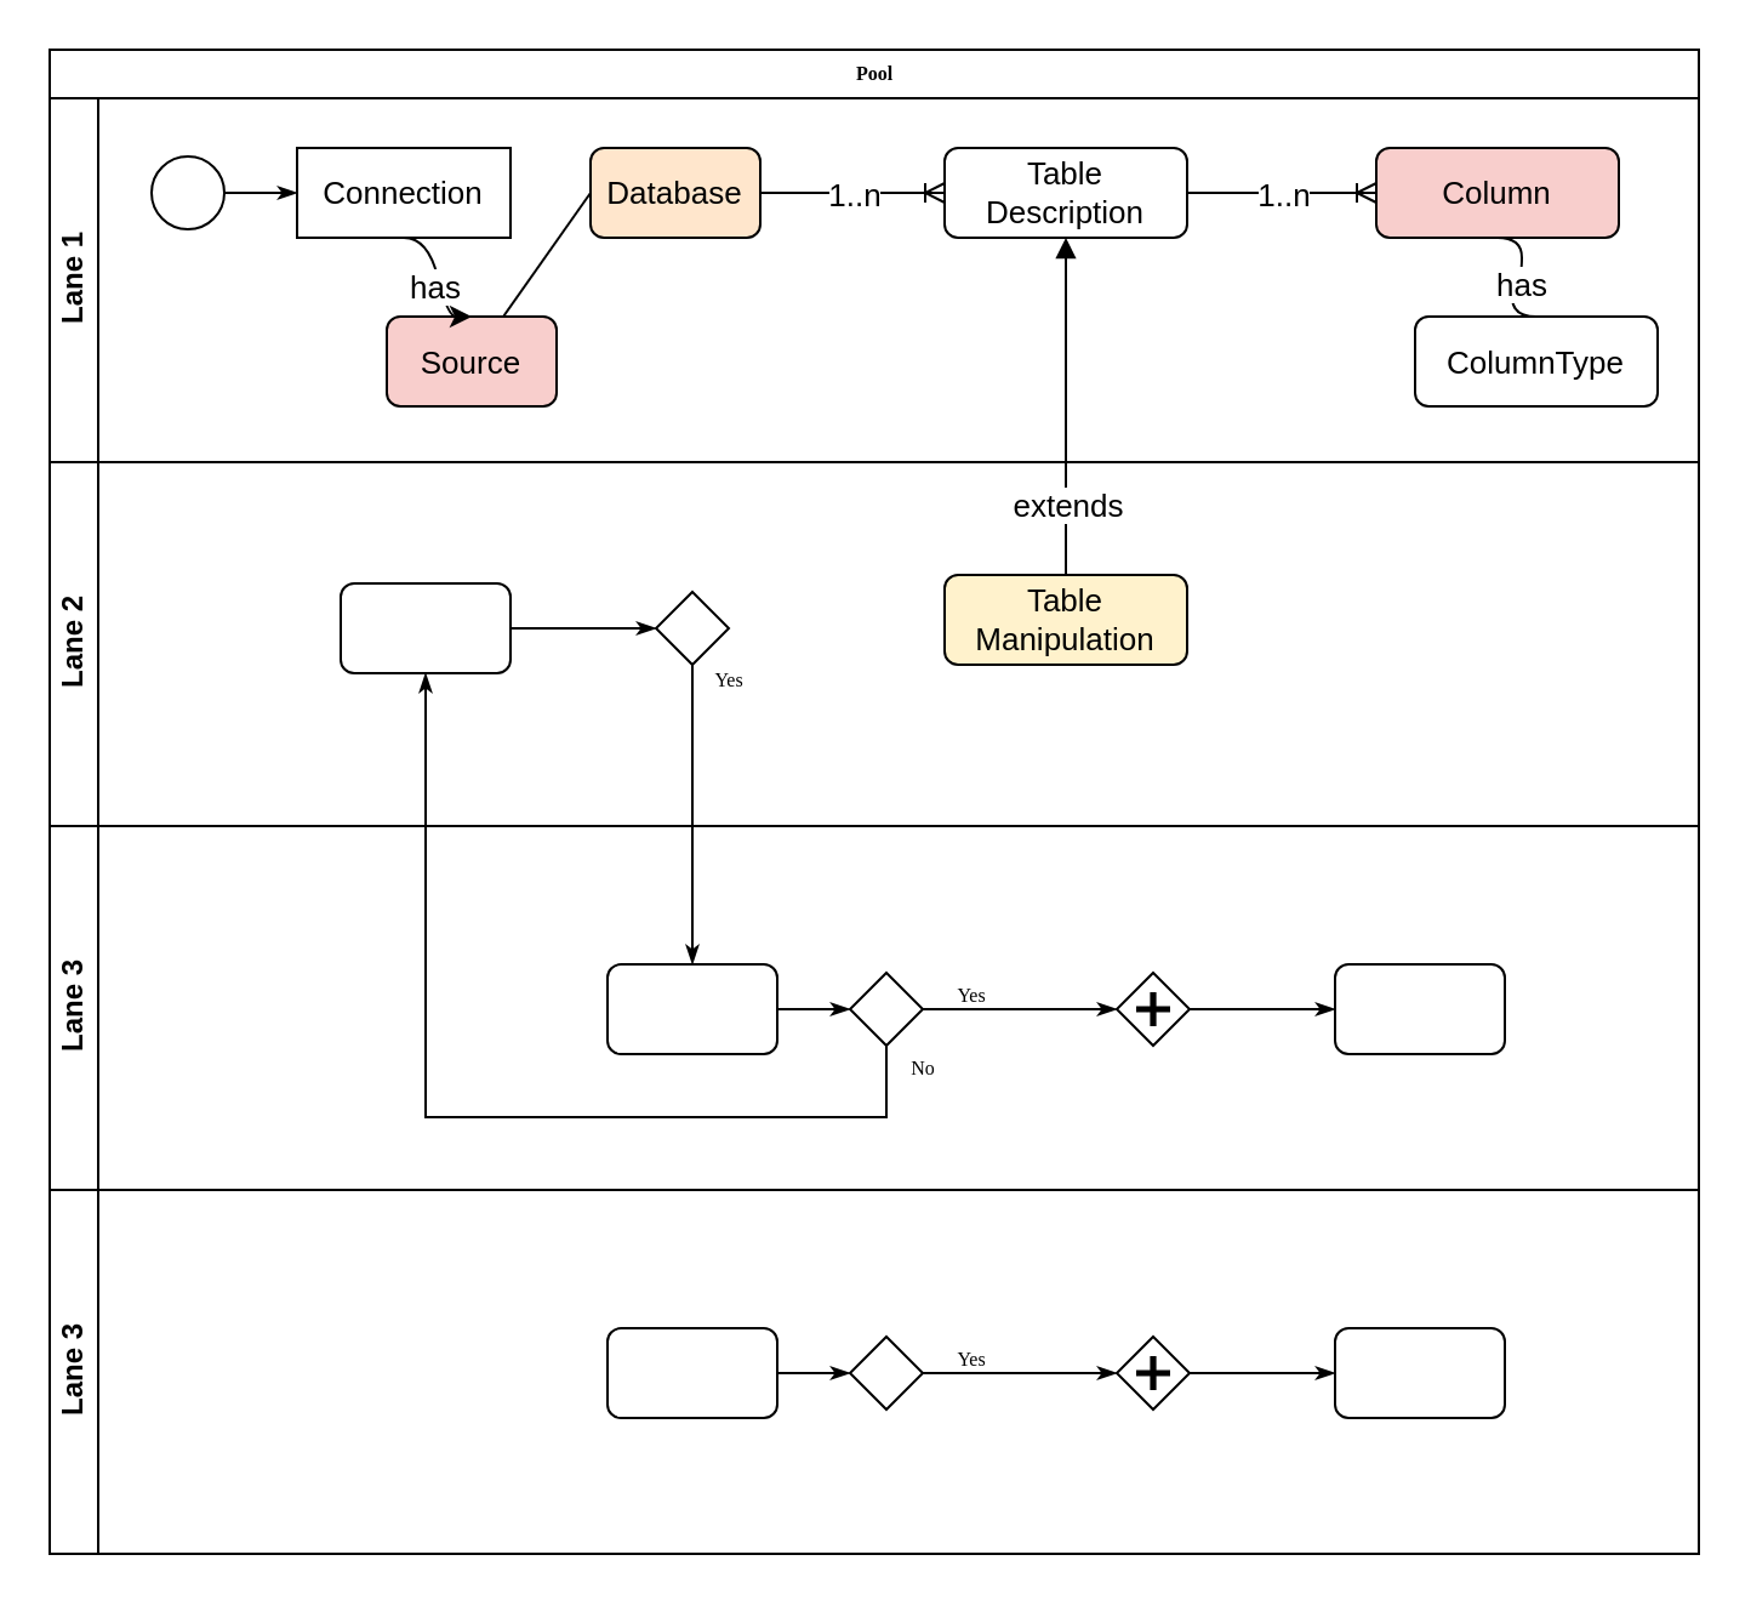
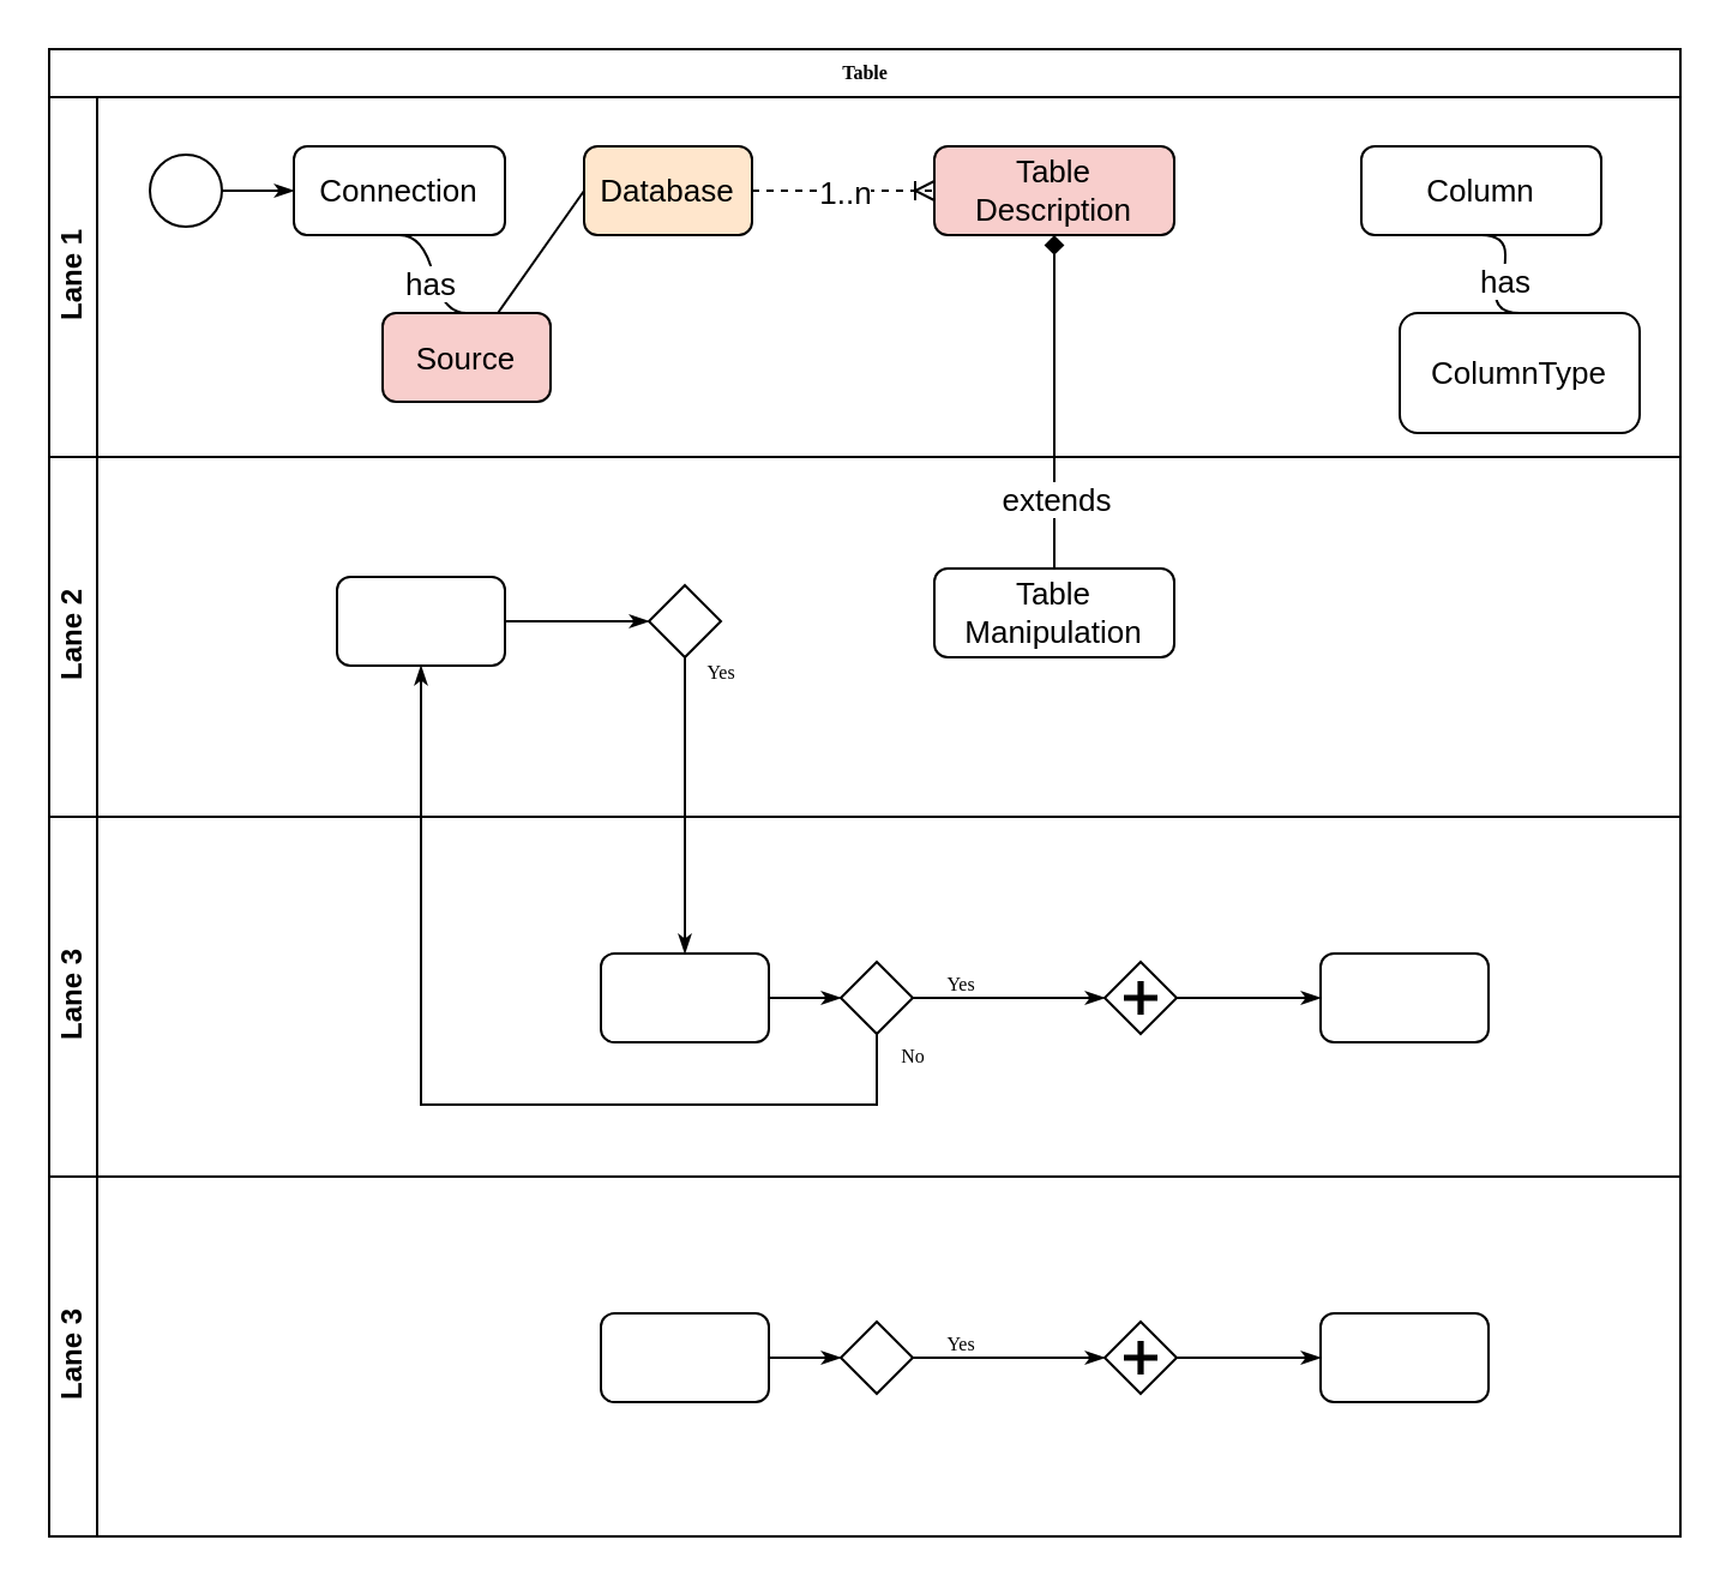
- <mxCell id="2" value="Pool" style="swimlane;html=1;childLayout=stackLayout;horizontal=1;startSize=20;horizontalStack=0;rounded=0;shadow=0;labelBackgroundColor=none;strokeWidth=1;fontFamily=Verdana;fontSize=8;align=center;" parent="1" vertex="1"><mxGeometry x="20" y="20" width="680" height="620" as="geometry" /></mxCell>
+ <mxCell id="2" value="Table" style="swimlane;html=1;childLayout=stackLayout;horizontal=1;startSize=20;horizontalStack=0;rounded=0;shadow=0;labelBackgroundColor=none;strokeWidth=1;fontFamily=Verdana;fontSize=8;align=center;" parent="1" vertex="1"><mxGeometry x="20" y="20" width="680" height="620" as="geometry" /></mxCell>
- <mxCell id="6" value="&lt;font style=&quot;font-size: 13px&quot; face=&quot;Helvetica&quot;&gt;Connection&lt;/font&gt;" style="whiteSpace=wrap;html=1;shadow=0;labelBackgroundColor=none;strokeWidth=1;fontFamily=Verdana;fontSize=8;align=center;rounded=0;" parent="3" vertex="1"><mxGeometry x="102" y="20.5" width="88" height="37" as="geometry" /></mxCell>
+ <mxCell id="6" value="&lt;font style=&quot;font-size: 13px&quot; face=&quot;Helvetica&quot;&gt;Connection&lt;/font&gt;" style="rounded=1;whiteSpace=wrap;html=1;shadow=0;labelBackgroundColor=none;strokeWidth=1;fontFamily=Verdana;fontSize=8;align=center;" parent="3" vertex="1"><mxGeometry x="102" y="20.5" width="88" height="37" as="geometry" /></mxCell>
- <mxCell id="17" value="" style="endArrow=ERoneToMany;html=1;rounded=0;fontFamily=Helvetica;fontSize=13;exitX=1;exitY=0.5;exitDx=0;exitDy=0;entryX=0;entryY=0.5;entryDx=0;entryDy=0;endFill=0;" edge="1" parent="3" source="10" target="11"><mxGeometry relative="1" as="geometry"><mxPoint x="329" y="38.5" as="sourcePoint" /><mxPoint x="399" y="39" as="targetPoint" /></mxGeometry></mxCell>
+ <mxCell id="17" value="" style="endArrow=ERoneToMany;html=1;rounded=0;fontFamily=Helvetica;fontSize=13;exitX=1;exitY=0.5;exitDx=0;exitDy=0;entryX=0;entryY=0.5;entryDx=0;entryDy=0;endFill=0;dashed=1;" edge="1" parent="3" source="10" target="11"><mxGeometry relative="1" as="geometry"><mxPoint x="329" y="38.5" as="sourcePoint" /><mxPoint x="399" y="39" as="targetPoint" /></mxGeometry></mxCell>
- <mxCell id="11" value="&lt;font style=&quot;font-size: 13px&quot; face=&quot;Helvetica&quot;&gt;Table&lt;br&gt;Description&lt;br&gt;&lt;/font&gt;" style="rounded=1;whiteSpace=wrap;html=1;shadow=0;labelBackgroundColor=none;strokeWidth=1;fontFamily=Verdana;fontSize=8;align=center;" vertex="1" parent="3"><mxGeometry x="369" y="20.5" width="100" height="37" as="geometry" /></mxCell>
+ <mxCell id="11" value="&lt;font style=&quot;font-size: 13px&quot; face=&quot;Helvetica&quot;&gt;Table&lt;br&gt;Description&lt;br&gt;&lt;/font&gt;" style="rounded=1;whiteSpace=wrap;html=1;shadow=0;labelBackgroundColor=none;strokeWidth=1;fontFamily=Verdana;fontSize=8;align=center;fillColor=#f8cecc;" vertex="1" parent="3"><mxGeometry x="369" y="20.5" width="100" height="37" as="geometry" /></mxCell>
- <mxCell id="19" value="" style="endArrow=ERoneToMany;html=1;rounded=0;fontFamily=Helvetica;fontSize=13;exitX=1;exitY=0.5;exitDx=0;exitDy=0;endFill=0;entryX=0;entryY=0.5;entryDx=0;entryDy=0;" edge="1" parent="3" source="11" target="12"><mxGeometry relative="1" as="geometry"><mxPoint x="509" y="38.5" as="sourcePoint" /><mxPoint x="529" y="39" as="targetPoint" /></mxGeometry></mxCell>
- <mxCell id="20" value="1..n" style="edgeLabel;resizable=0;html=1;align=center;verticalAlign=middle;fontFamily=Helvetica;fontSize=13;" connectable="0" vertex="1" parent="19"><mxGeometry relative="1" as="geometry" /></mxCell>
- <mxCell id="12" value="&lt;font style=&quot;font-size: 13px&quot; face=&quot;Helvetica&quot;&gt;Column&lt;br&gt;&lt;/font&gt;" style="rounded=1;whiteSpace=wrap;html=1;shadow=0;labelBackgroundColor=none;strokeWidth=1;fontFamily=Verdana;fontSize=8;align=center;fillColor=#f8cecc;" vertex="1" parent="3"><mxGeometry x="547" y="20.5" width="100" height="37" as="geometry" /></mxCell>
+ <mxCell id="12" value="&lt;font style=&quot;font-size: 13px&quot; face=&quot;Helvetica&quot;&gt;Column&lt;br&gt;&lt;/font&gt;" style="rounded=1;whiteSpace=wrap;html=1;shadow=0;labelBackgroundColor=none;strokeWidth=1;fontFamily=Verdana;fontSize=8;align=center;" vertex="1" parent="3"><mxGeometry x="547" y="20.5" width="100" height="37" as="geometry" /></mxCell>
- <mxCell id="44" value="" style="endArrow=block;html=1;rounded=0;fontFamily=Helvetica;fontSize=13;exitX=0.5;exitY=0;exitDx=0;exitDy=0;entryX=0.5;entryY=1;entryDx=0;entryDy=0;endFill=1;" edge="1" parent="2" source="25" target="11"><mxGeometry width="50" height="50" relative="1" as="geometry"><mxPoint x="452" y="186.5" as="sourcePoint" /><mxPoint x="489" y="140" as="targetPoint" /></mxGeometry></mxCell>
+ <mxCell id="44" value="" style="endArrow=diamond;html=1;rounded=0;fontFamily=Helvetica;fontSize=13;exitX=0.5;exitY=0;exitDx=0;exitDy=0;entryX=0.5;entryY=1;entryDx=0;entryDy=0;endFill=1;" edge="1" parent="2" source="25" target="11"><mxGeometry width="50" height="50" relative="1" as="geometry"><mxPoint x="452" y="186.5" as="sourcePoint" /><mxPoint x="489" y="140" as="targetPoint" /></mxGeometry></mxCell>
- <mxCell id="8" value="" style="edgeStyle=entityRelationEdgeStyle;startArrow=none;endArrow=classic;segment=10;curved=1;rounded=0;fontFamily=Helvetica;fontSize=13;entryX=0.5;entryY=0;entryDx=0;entryDy=0;exitX=0.5;exitY=1;exitDx=0;exitDy=0;" edge="1" target="7" parent="3" source="6"><mxGeometry relative="1" as="geometry"><mxPoint x="172" y="9" as="sourcePoint" /><mxPoint x="187" y="-6" as="targetPoint" /></mxGeometry></mxCell>
+ <mxCell id="8" value="" style="edgeStyle=entityRelationEdgeStyle;startArrow=none;endArrow=none;segment=10;curved=1;rounded=0;fontFamily=Helvetica;fontSize=13;entryX=0.5;entryY=0;entryDx=0;entryDy=0;exitX=0.5;exitY=1;exitDx=0;exitDy=0;" edge="1" target="7" parent="3" source="6"><mxGeometry relative="1" as="geometry"><mxPoint x="172" y="9" as="sourcePoint" /><mxPoint x="187" y="-6" as="targetPoint" /></mxGeometry></mxCell>
- <mxCell id="13" value="&lt;font style=&quot;font-size: 13px&quot; face=&quot;Helvetica&quot;&gt;ColumnType&lt;br&gt;&lt;/font&gt;" style="rounded=1;whiteSpace=wrap;html=1;shadow=0;labelBackgroundColor=none;strokeWidth=1;fontFamily=Verdana;fontSize=8;align=center;" vertex="1" parent="3"><mxGeometry x="563" y="90" width="100" height="37" as="geometry" /></mxCell>
+ <mxCell id="13" value="&lt;font style=&quot;font-size: 13px&quot; face=&quot;Helvetica&quot;&gt;ColumnType&lt;br&gt;&lt;/font&gt;" style="rounded=1;whiteSpace=wrap;html=1;shadow=0;labelBackgroundColor=none;strokeWidth=1;fontFamily=Verdana;fontSize=8;align=center;" vertex="1" parent="3"><mxGeometry x="563" y="90" width="100" height="50" as="geometry" /></mxCell>
- <mxCell id="25" value="&lt;font style=&quot;font-size: 13px&quot; face=&quot;Helvetica&quot;&gt;Table&lt;br&gt;Manipulation&lt;br&gt;&lt;/font&gt;" style="rounded=1;whiteSpace=wrap;html=1;shadow=0;labelBackgroundColor=none;strokeWidth=1;fontFamily=Verdana;fontSize=8;align=center;fillColor=#fff2cc;" vertex="1" parent="21"><mxGeometry x="369" y="46.5" width="100" height="37" as="geometry" /></mxCell>
+ <mxCell id="25" value="&lt;font style=&quot;font-size: 13px&quot; face=&quot;Helvetica&quot;&gt;Table&lt;br&gt;Manipulation&lt;br&gt;&lt;/font&gt;" style="rounded=1;whiteSpace=wrap;html=1;shadow=0;labelBackgroundColor=none;strokeWidth=1;fontFamily=Verdana;fontSize=8;align=center;" vertex="1" parent="21"><mxGeometry x="369" y="46.5" width="100" height="37" as="geometry" /></mxCell>
